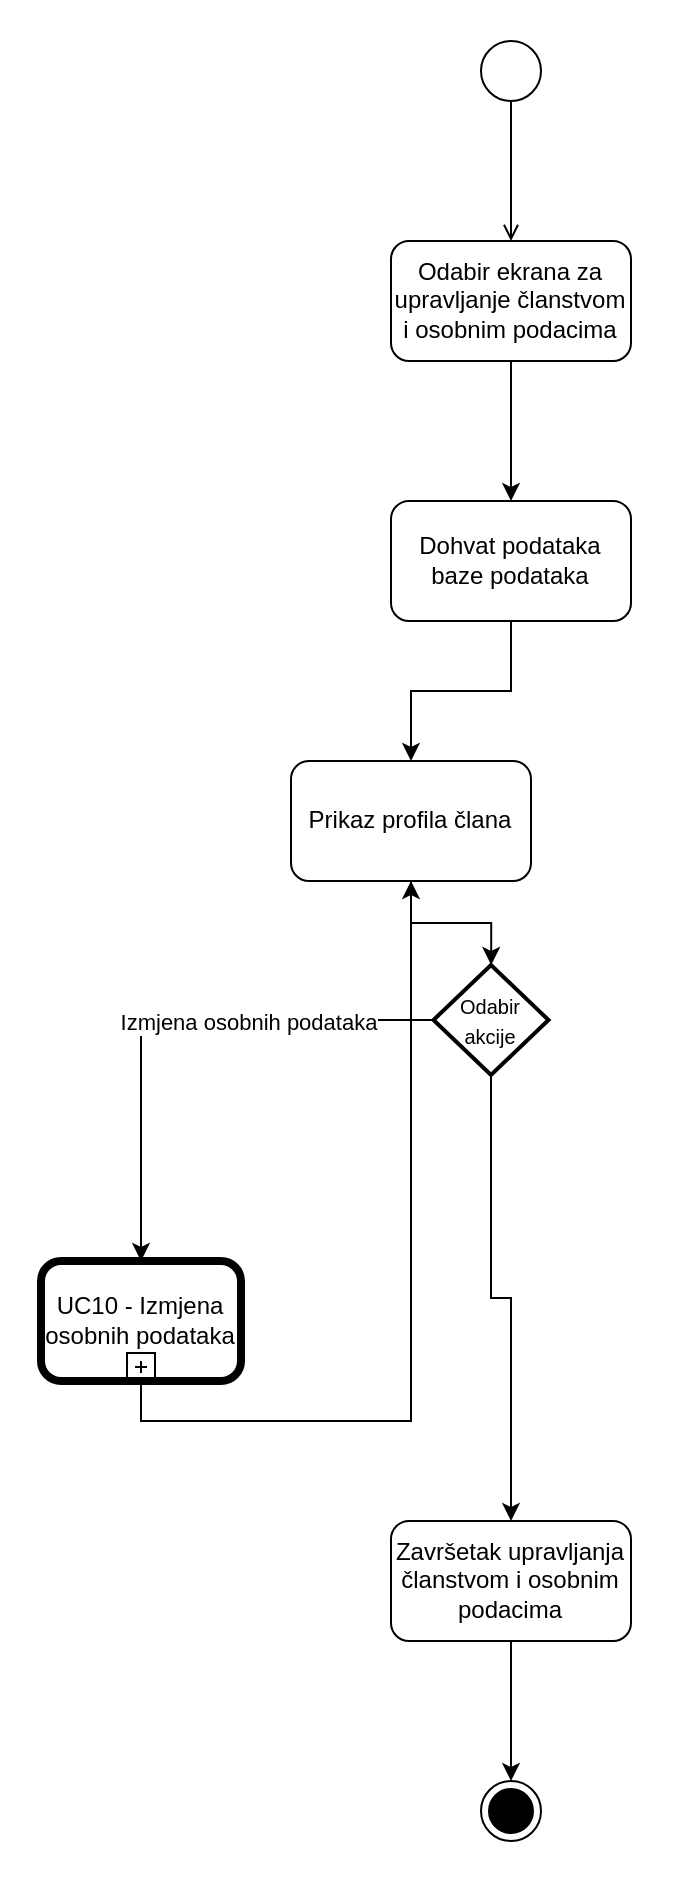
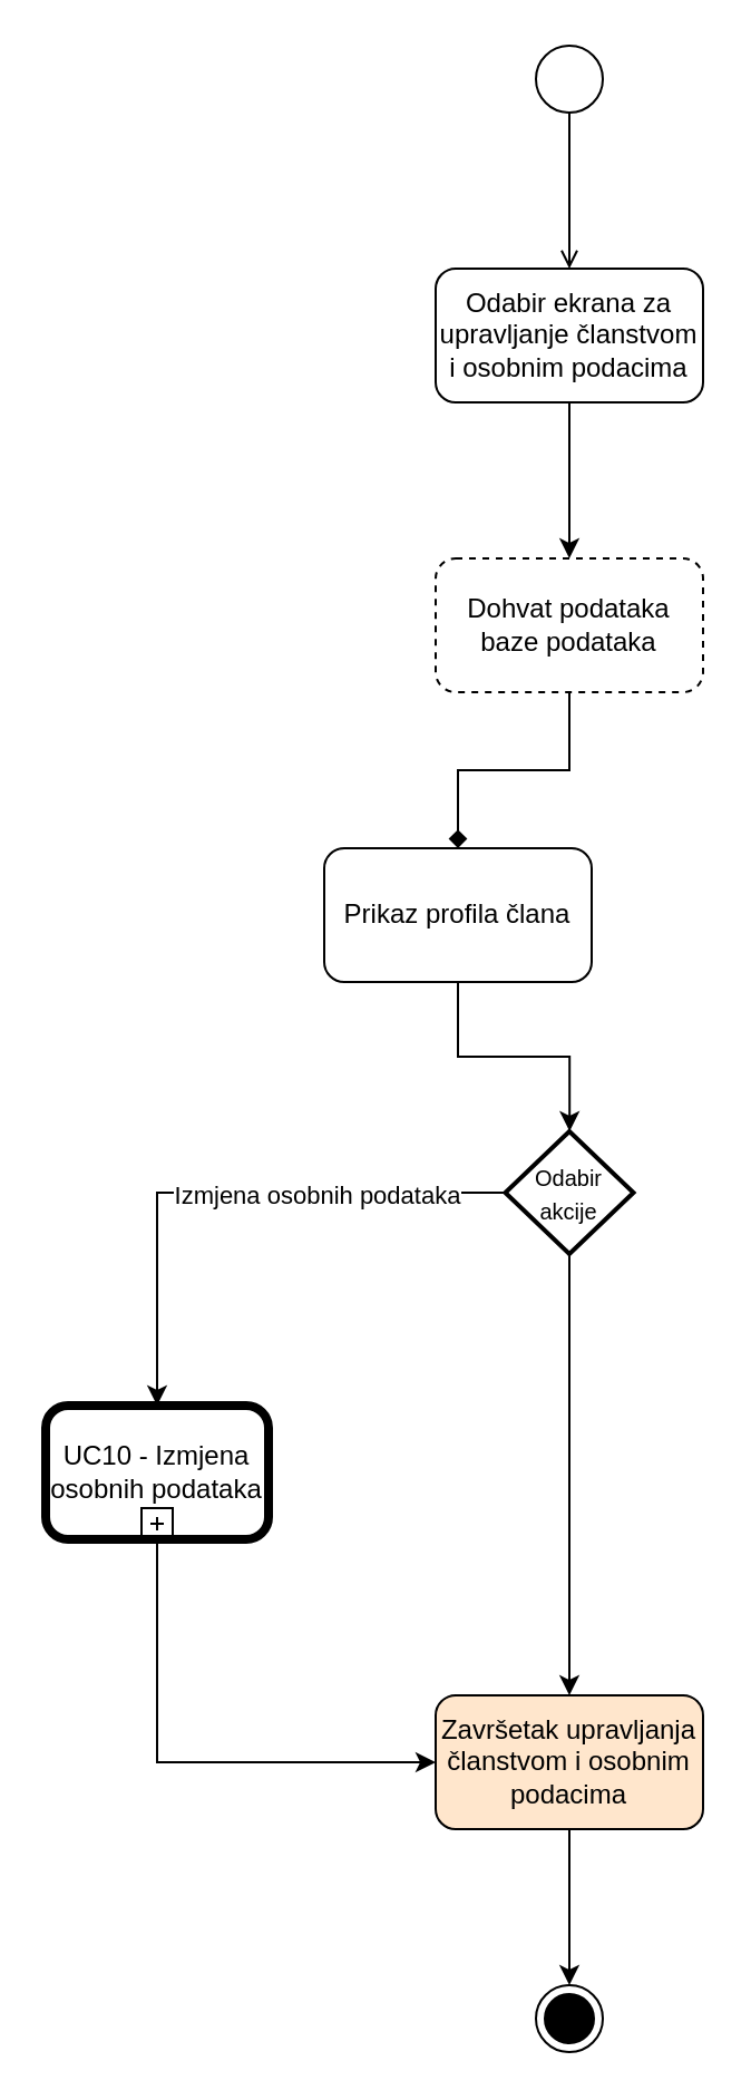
- <mxCell id="7" value="Dohvat podataka baze podataka" style="rounded=1;whiteSpace=wrap;html=1;" vertex="1" parent="1"><mxGeometry x="195" y="250" width="120" height="60" as="geometry" /></mxCell>
+ <mxCell id="7" value="Dohvat podataka baze podataka" style="rounded=1;whiteSpace=wrap;html=1;dashed=1;" vertex="1" parent="1"><mxGeometry x="195" y="250" width="120" height="60" as="geometry" /></mxCell>
- <mxCell id="6" style="edgeStyle=orthogonalEdgeStyle;rounded=0;orthogonalLoop=1;jettySize=auto;html=1;exitX=0.5;exitY=1;exitDx=0;exitDy=0;entryX=0.5;entryY=0;entryDx=0;entryDy=0;" edge="1" parent="1" source="7" target="8"><mxGeometry relative="1" as="geometry" /></mxCell>
+ <mxCell id="6" style="edgeStyle=orthogonalEdgeStyle;rounded=0;orthogonalLoop=1;jettySize=auto;html=1;exitX=0.5;exitY=1;exitDx=0;exitDy=0;entryX=0.5;entryY=0;entryDx=0;entryDy=0;endArrow=diamond;" edge="1" parent="1" source="7" target="8"><mxGeometry relative="1" as="geometry" /></mxCell>
- <mxCell id="10" value="&lt;font style=&quot;font-size: 10px;&quot;&gt;Odabir akcije&lt;/font&gt;" style="strokeWidth=2;html=1;shape=mxgraph.flowchart.decision;whiteSpace=wrap;" vertex="1" parent="1"><mxGeometry x="216.25" y="482" width="57.5" height="55" as="geometry" /></mxCell>
+ <mxCell id="10" value="&lt;font style=&quot;font-size: 10px;&quot;&gt;Odabir akcije&lt;/font&gt;" style="strokeWidth=2;html=1;shape=mxgraph.flowchart.decision;whiteSpace=wrap;" vertex="1" parent="1"><mxGeometry x="226.25" y="507" width="57.5" height="55" as="geometry" /></mxCell>
- <mxCell id="12" style="edgeStyle=orthogonalEdgeStyle;rounded=0;orthogonalLoop=1;jettySize=auto;html=1;exitX=0.5;exitY=1;exitDx=0;exitDy=0;exitPerimeter=0;" edge="1" parent="1" source="13" target="8"><mxGeometry relative="1" as="geometry" /></mxCell>
+ <mxCell id="12" style="edgeStyle=orthogonalEdgeStyle;rounded=0;orthogonalLoop=1;jettySize=auto;html=1;exitX=0.5;exitY=1;exitDx=0;exitDy=0;exitPerimeter=0;entryX=0;entryY=0.5;entryDx=0;entryDy=0;" edge="1" parent="1" source="13" target="17"><mxGeometry relative="1" as="geometry" /></mxCell>
- <mxCell id="17" value="Završetak upravljanja članstvom i osobnim podacima" style="rounded=1;whiteSpace=wrap;html=1;" vertex="1" parent="1"><mxGeometry x="195" y="760" width="120" height="60" as="geometry" /></mxCell>
+ <mxCell id="17" value="Završetak upravljanja članstvom i osobnim podacima" style="rounded=1;whiteSpace=wrap;html=1;fillColor=#ffe6cc;" vertex="1" parent="1"><mxGeometry x="195" y="760" width="120" height="60" as="geometry" /></mxCell>
